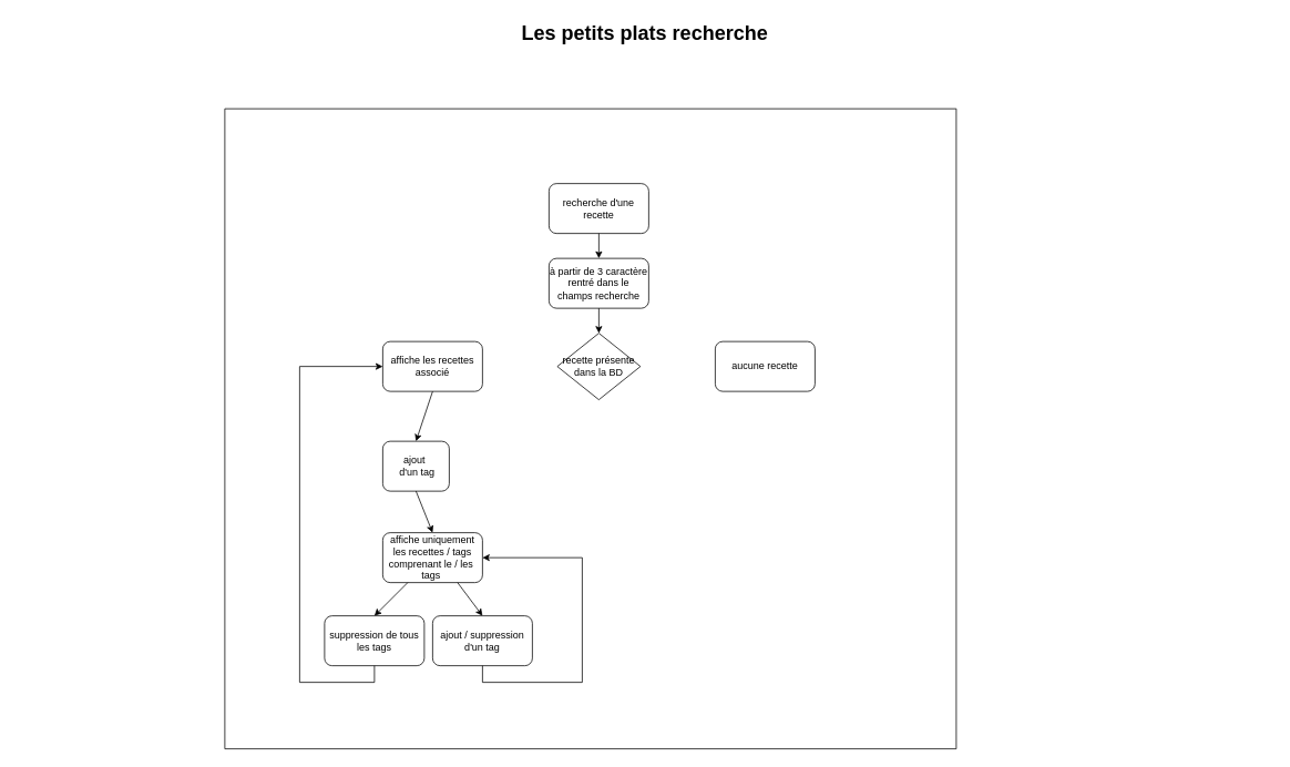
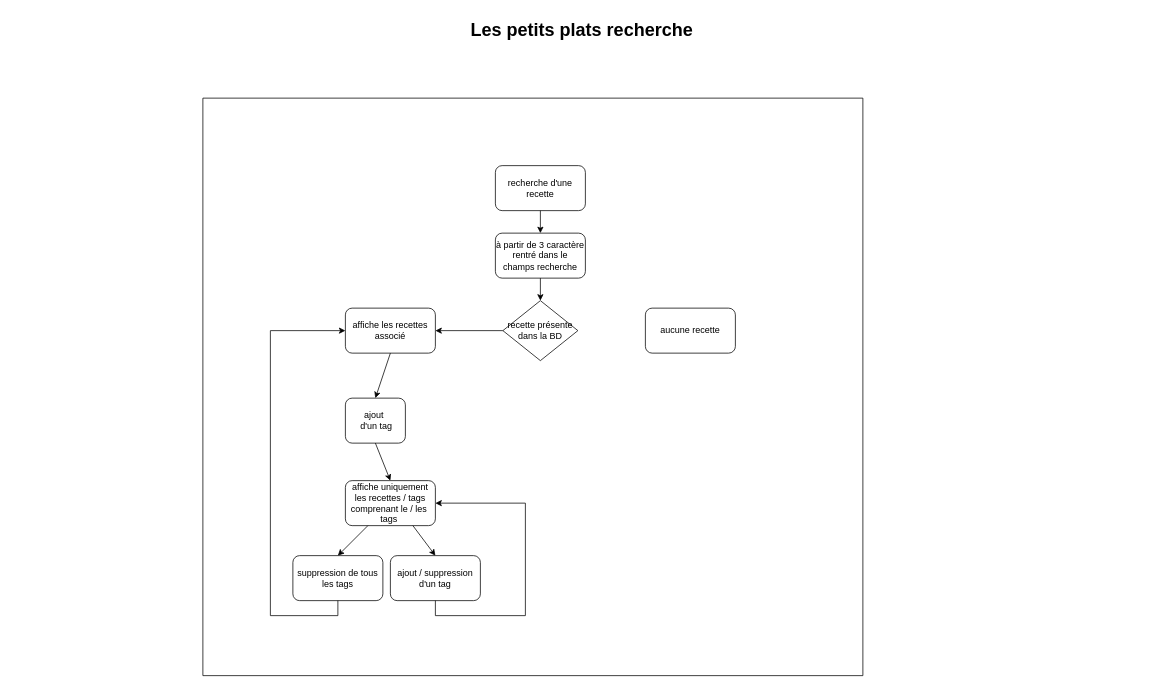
+ <mxCell id="10" value="" style="endArrow=classic;html=1;rounded=0;exitX=0;exitY=0.5;exitDx=0;exitDy=0;entryX=1;entryY=0.5;entryDx=0;entryDy=0;" edge="1" parent="3" source="6" target="9"><mxGeometry width="50" height="50" relative="1" as="geometry"><mxPoint x="330" y="280" as="sourcePoint" /><mxPoint x="380" y="230" as="targetPoint" /></mxGeometry></mxCell>
